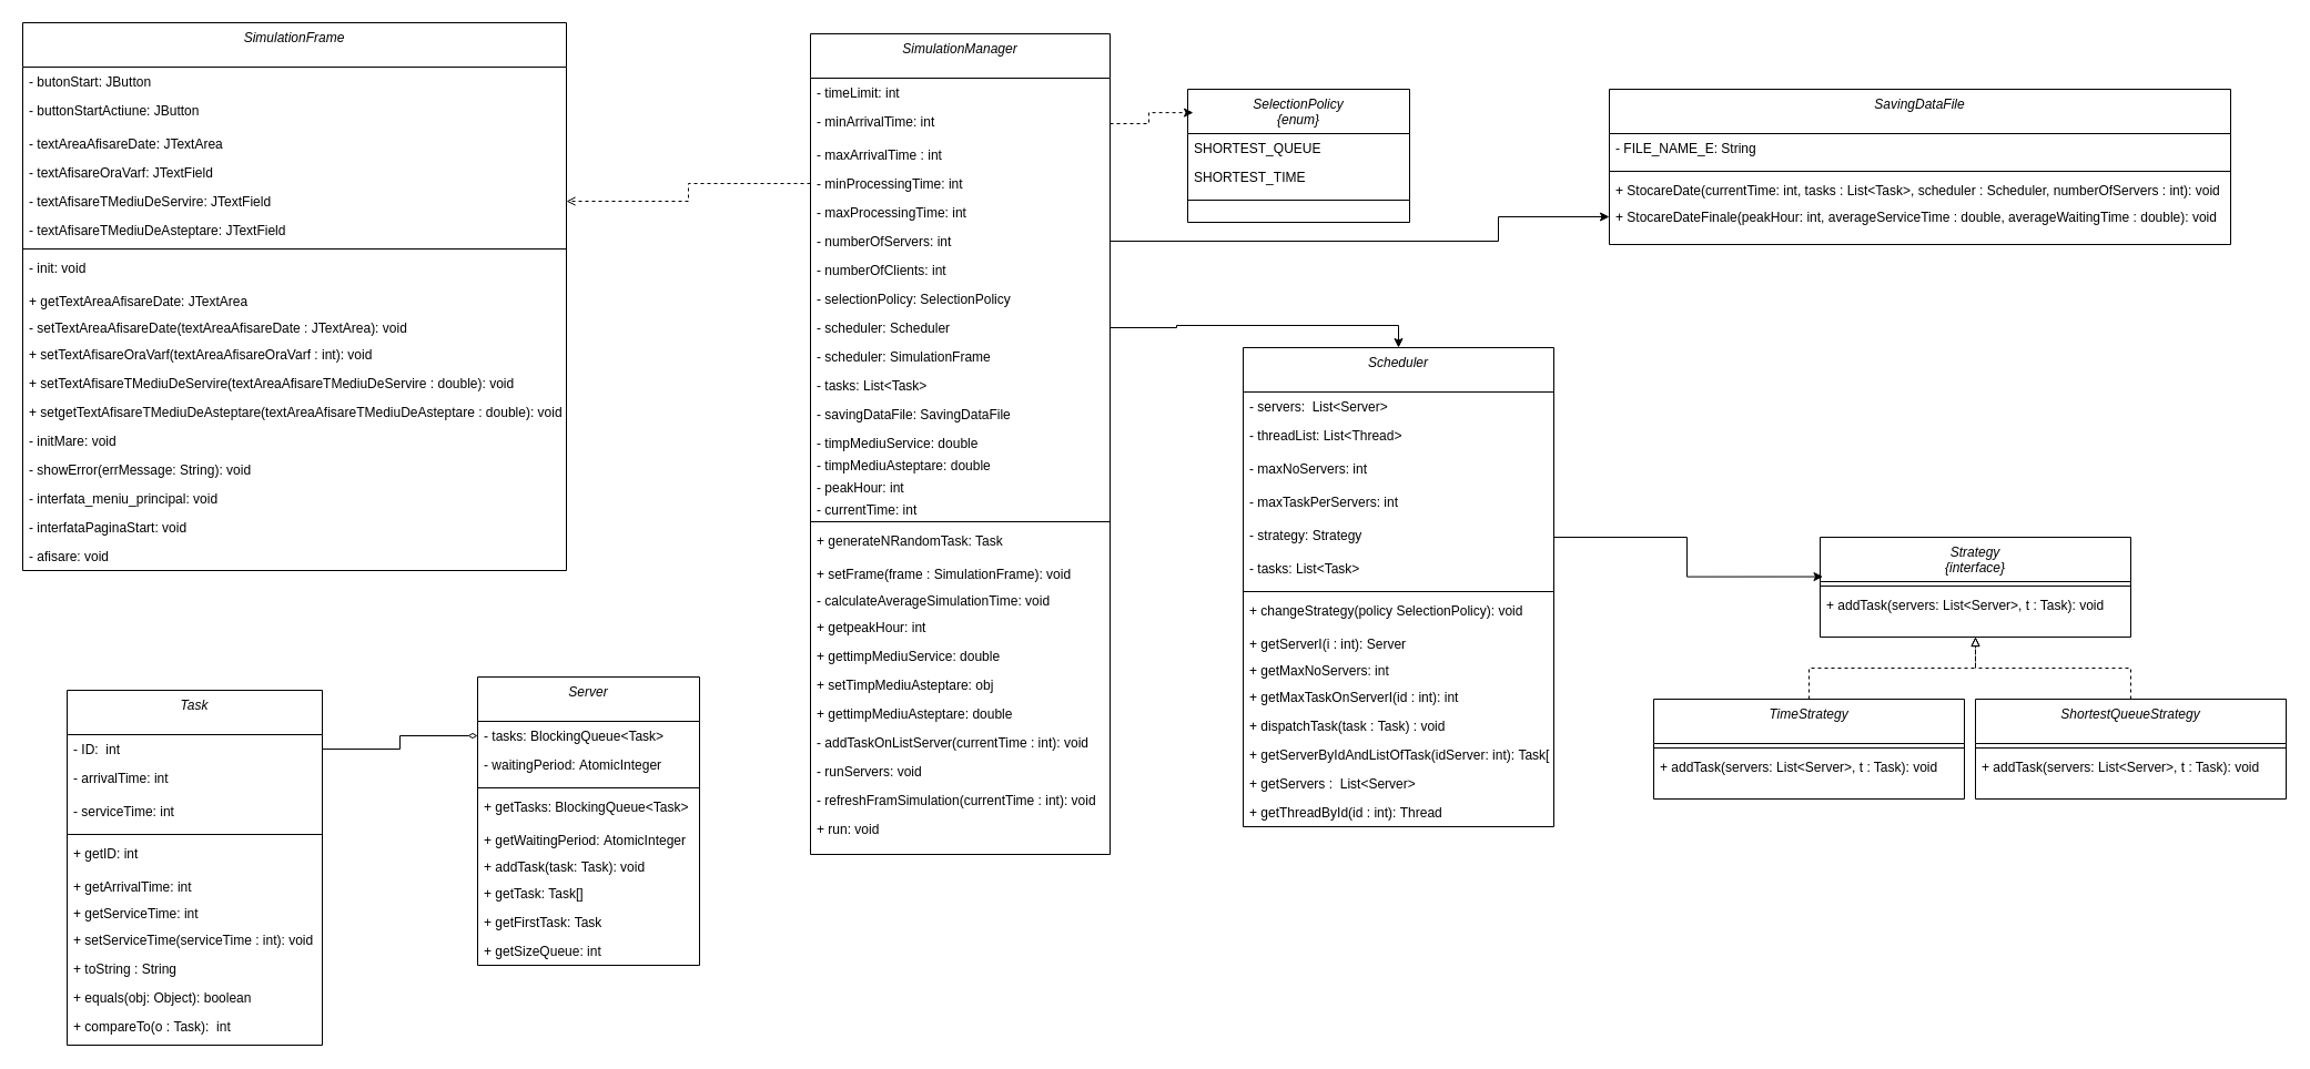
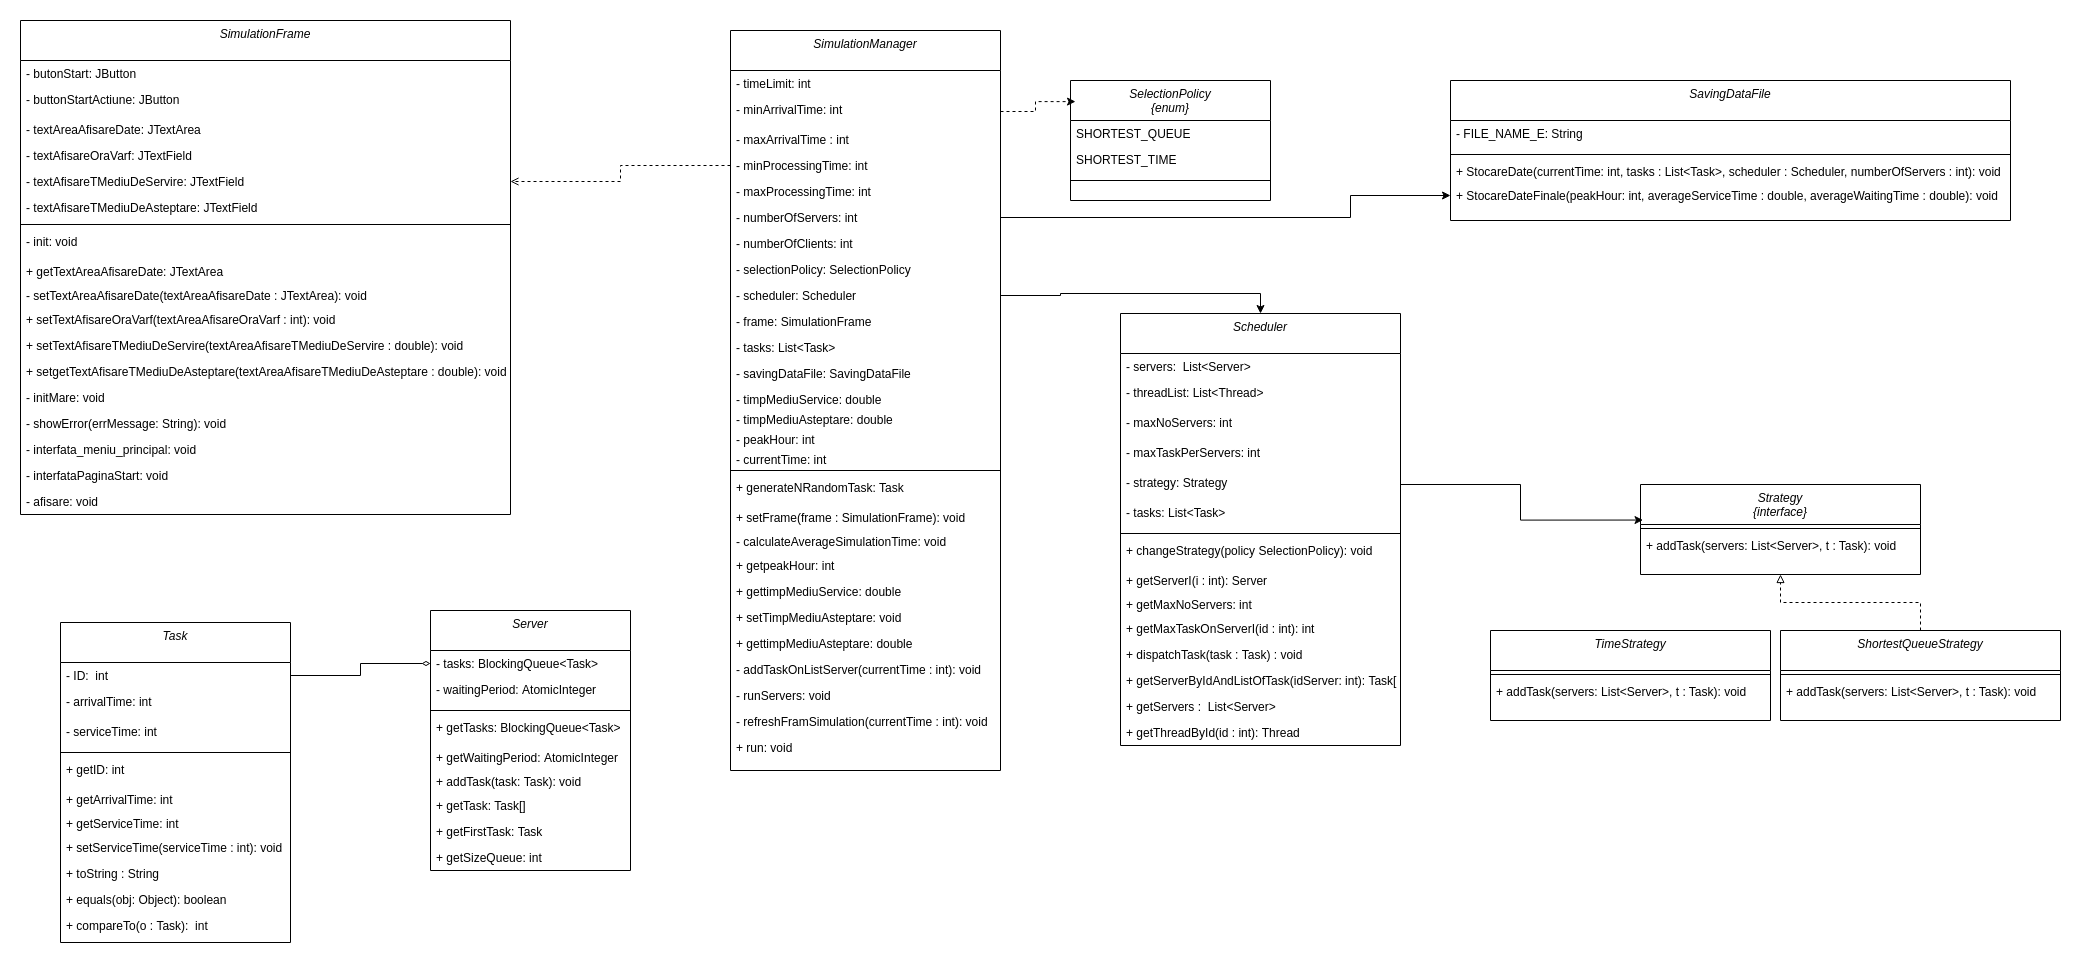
- <mxCell id="12" value="- scheduler: SimulationFrame&#10;" style="text;align=left;verticalAlign=top;spacingLeft=4;spacingRight=4;overflow=hidden;rotatable=0;points=[[0,0.5],[1,0.5]];portConstraint=eastwest;" vertex="1" parent="2"><mxGeometry y="278" width="270" height="26" as="geometry" /></mxCell>
+ <mxCell id="12" value="- frame: SimulationFrame&#10;" style="text;align=left;verticalAlign=top;spacingLeft=4;spacingRight=4;overflow=hidden;rotatable=0;points=[[0,0.5],[1,0.5]];portConstraint=eastwest;" vertex="1" parent="2"><mxGeometry y="278" width="270" height="26" as="geometry" /></mxCell>
- <mxCell id="59" style="edgeStyle=orthogonalEdgeStyle;rounded=0;orthogonalLoop=1;jettySize=auto;html=1;entryX=0.5;entryY=1;entryDx=0;entryDy=0;dashed=1;endArrow=block;endFill=0;" edge="1" parent="1" source="60" target="67"><mxGeometry relative="1" as="geometry" /></mxCell>
- <mxCell id="25" value="+ setTimpMediuAsteptare: obj" style="text;align=left;verticalAlign=top;spacingLeft=4;spacingRight=4;overflow=hidden;rotatable=0;points=[[0,0.5],[1,0.5]];portConstraint=eastwest;" vertex="1" parent="2"><mxGeometry y="574" width="270" height="26" as="geometry" /></mxCell>
+ <mxCell id="25" value="+ setTimpMediuAsteptare: void" style="text;align=left;verticalAlign=top;spacingLeft=4;spacingRight=4;overflow=hidden;rotatable=0;points=[[0,0.5],[1,0.5]];portConstraint=eastwest;" vertex="1" parent="2"><mxGeometry y="574" width="270" height="26" as="geometry" /></mxCell>
